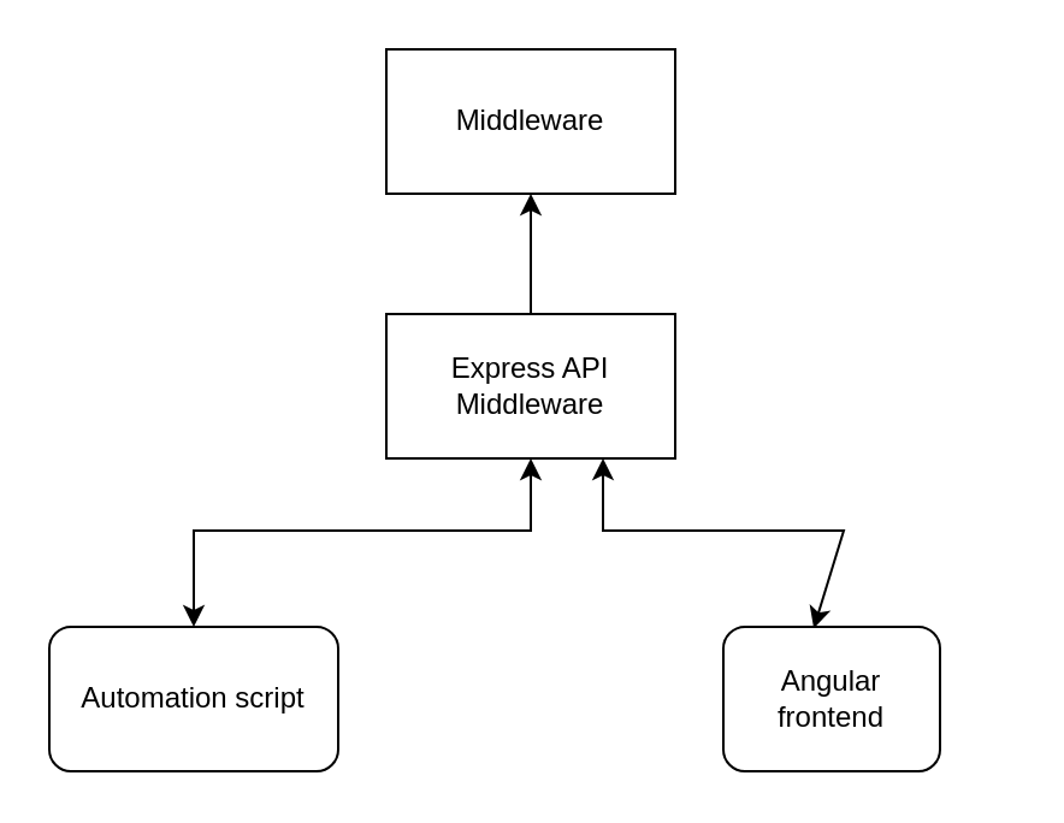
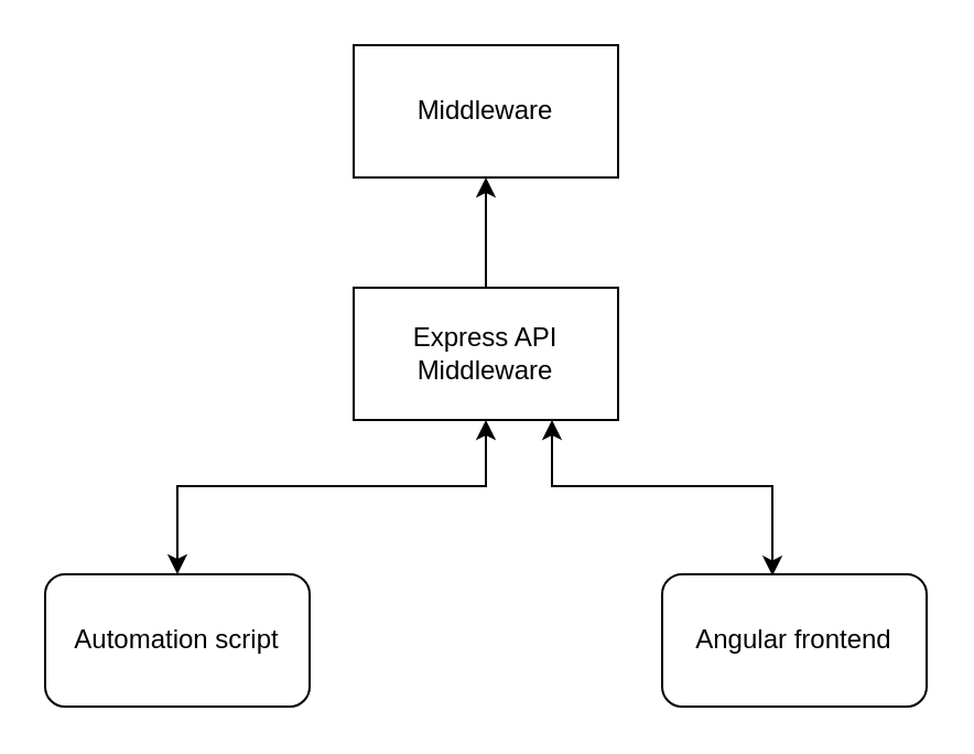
- <mxCell id="8" value="Angular frontend" style="rounded=1;whiteSpace=wrap;html=1;" vertex="1" parent="1"><mxGeometry x="300" y="260" width="90" height="60" as="geometry" /></mxCell>
+ <mxCell id="8" value="Angular frontend" style="rounded=1;whiteSpace=wrap;html=1;" vertex="1" parent="1"><mxGeometry x="300" y="260" width="120" height="60" as="geometry" /></mxCell>
